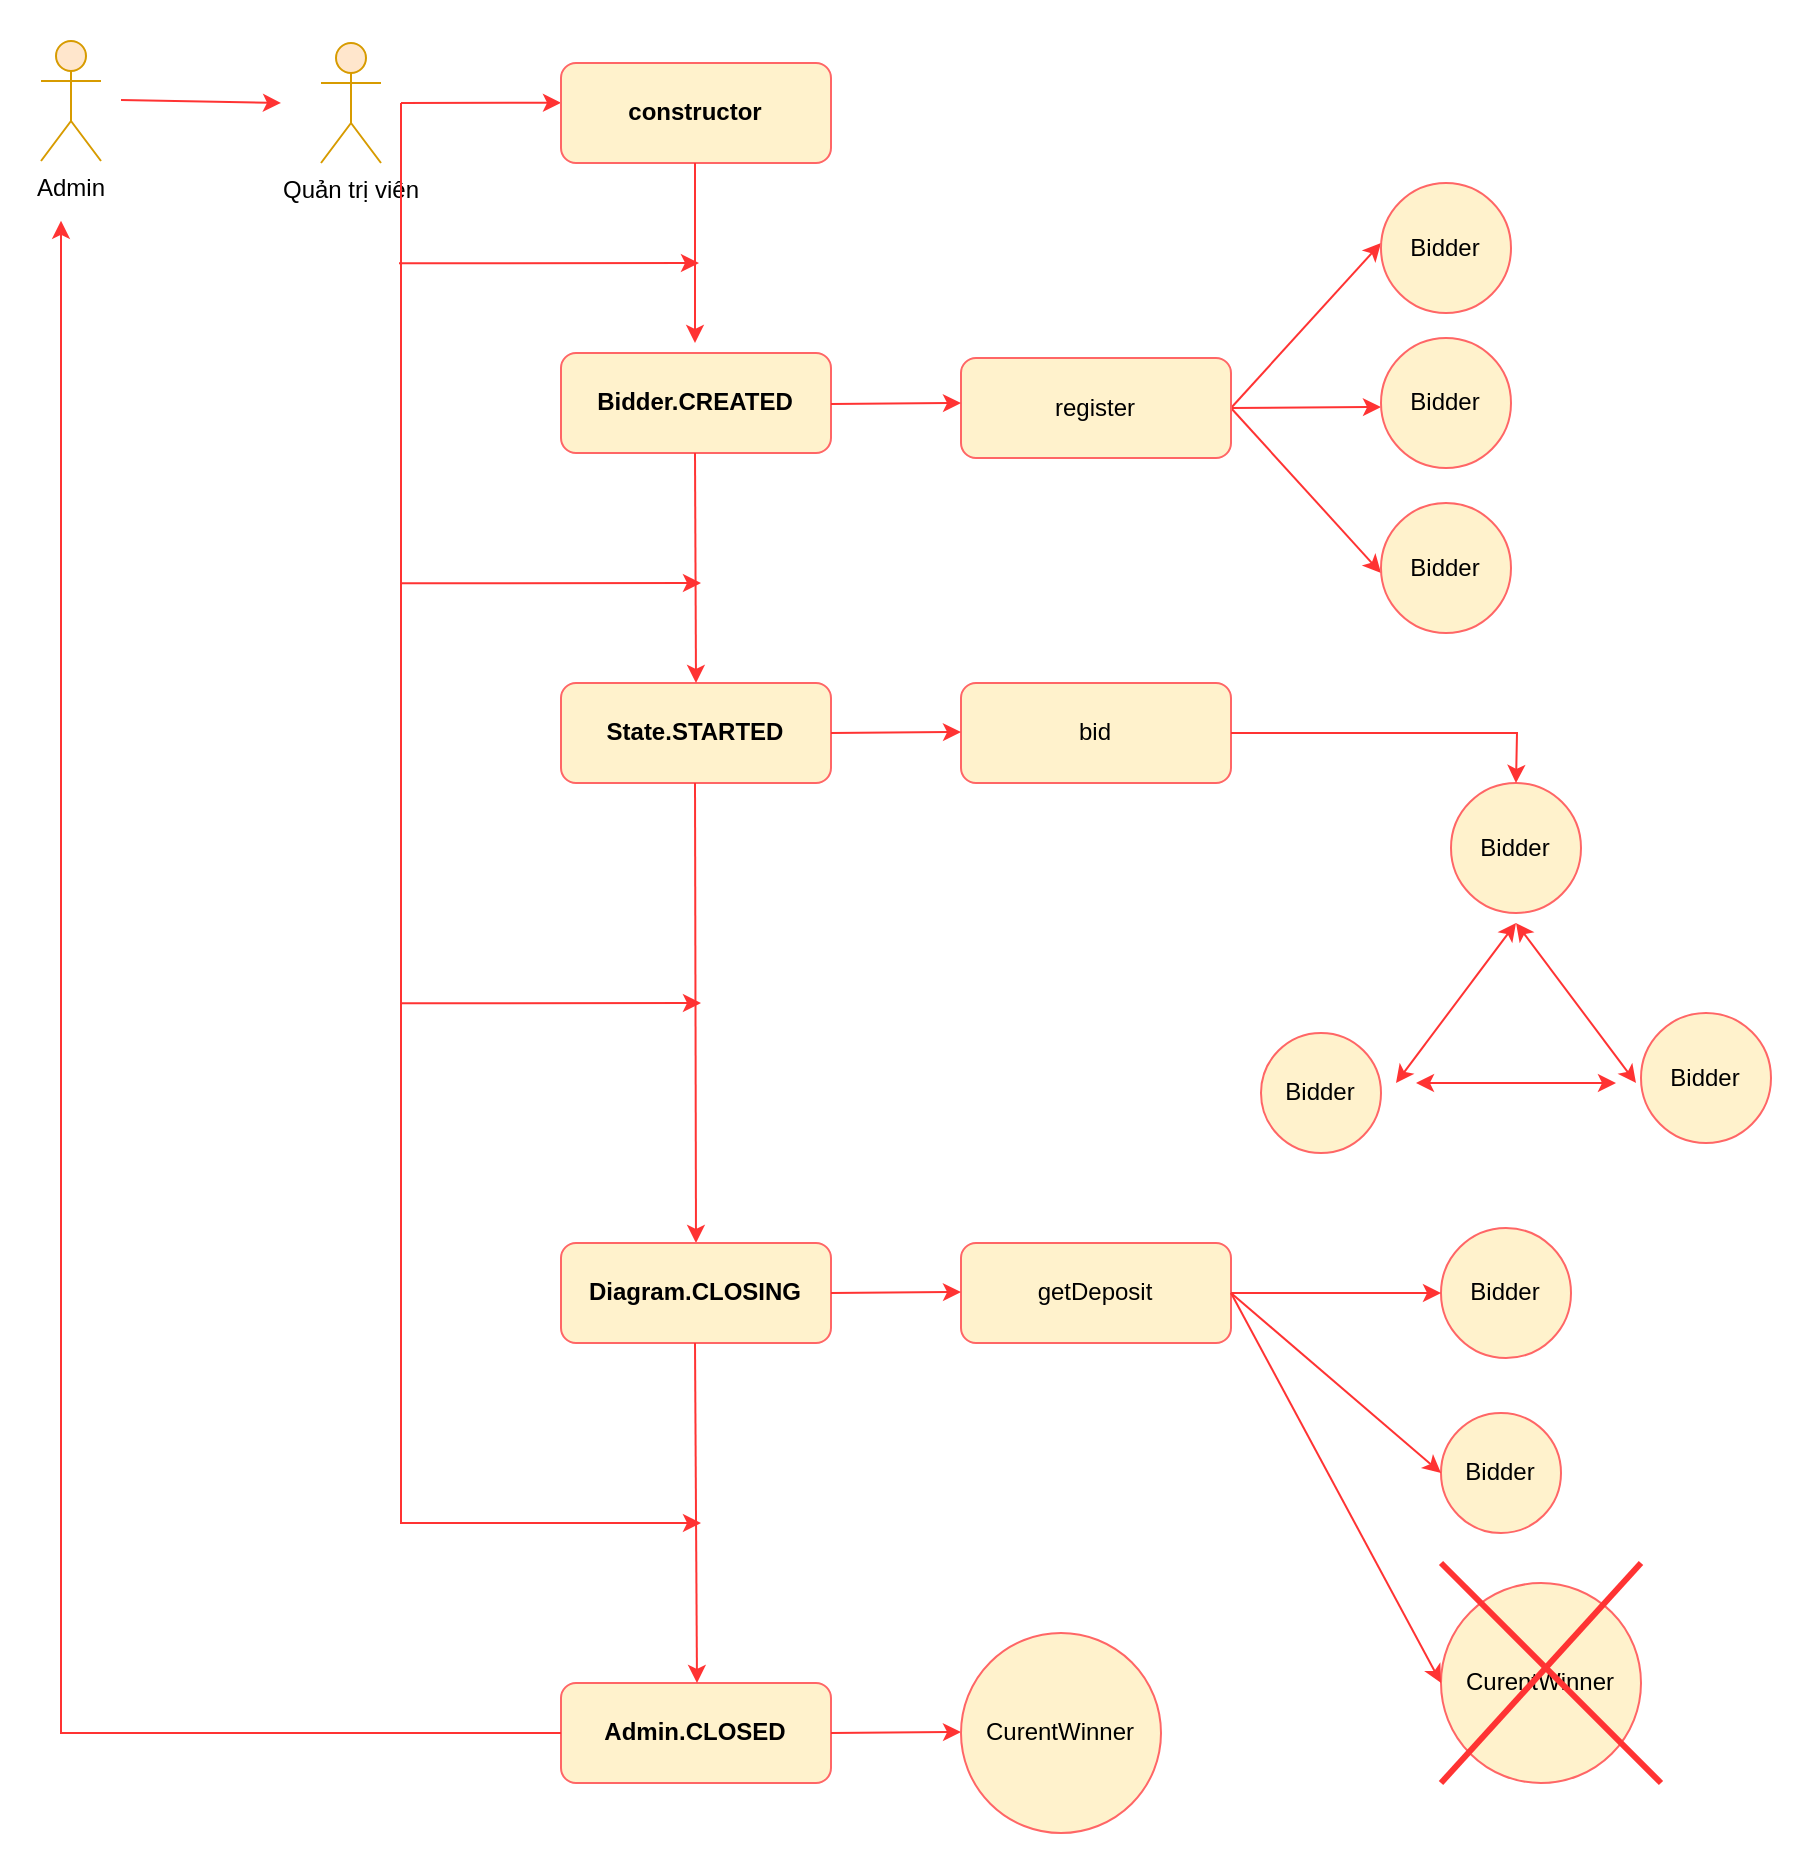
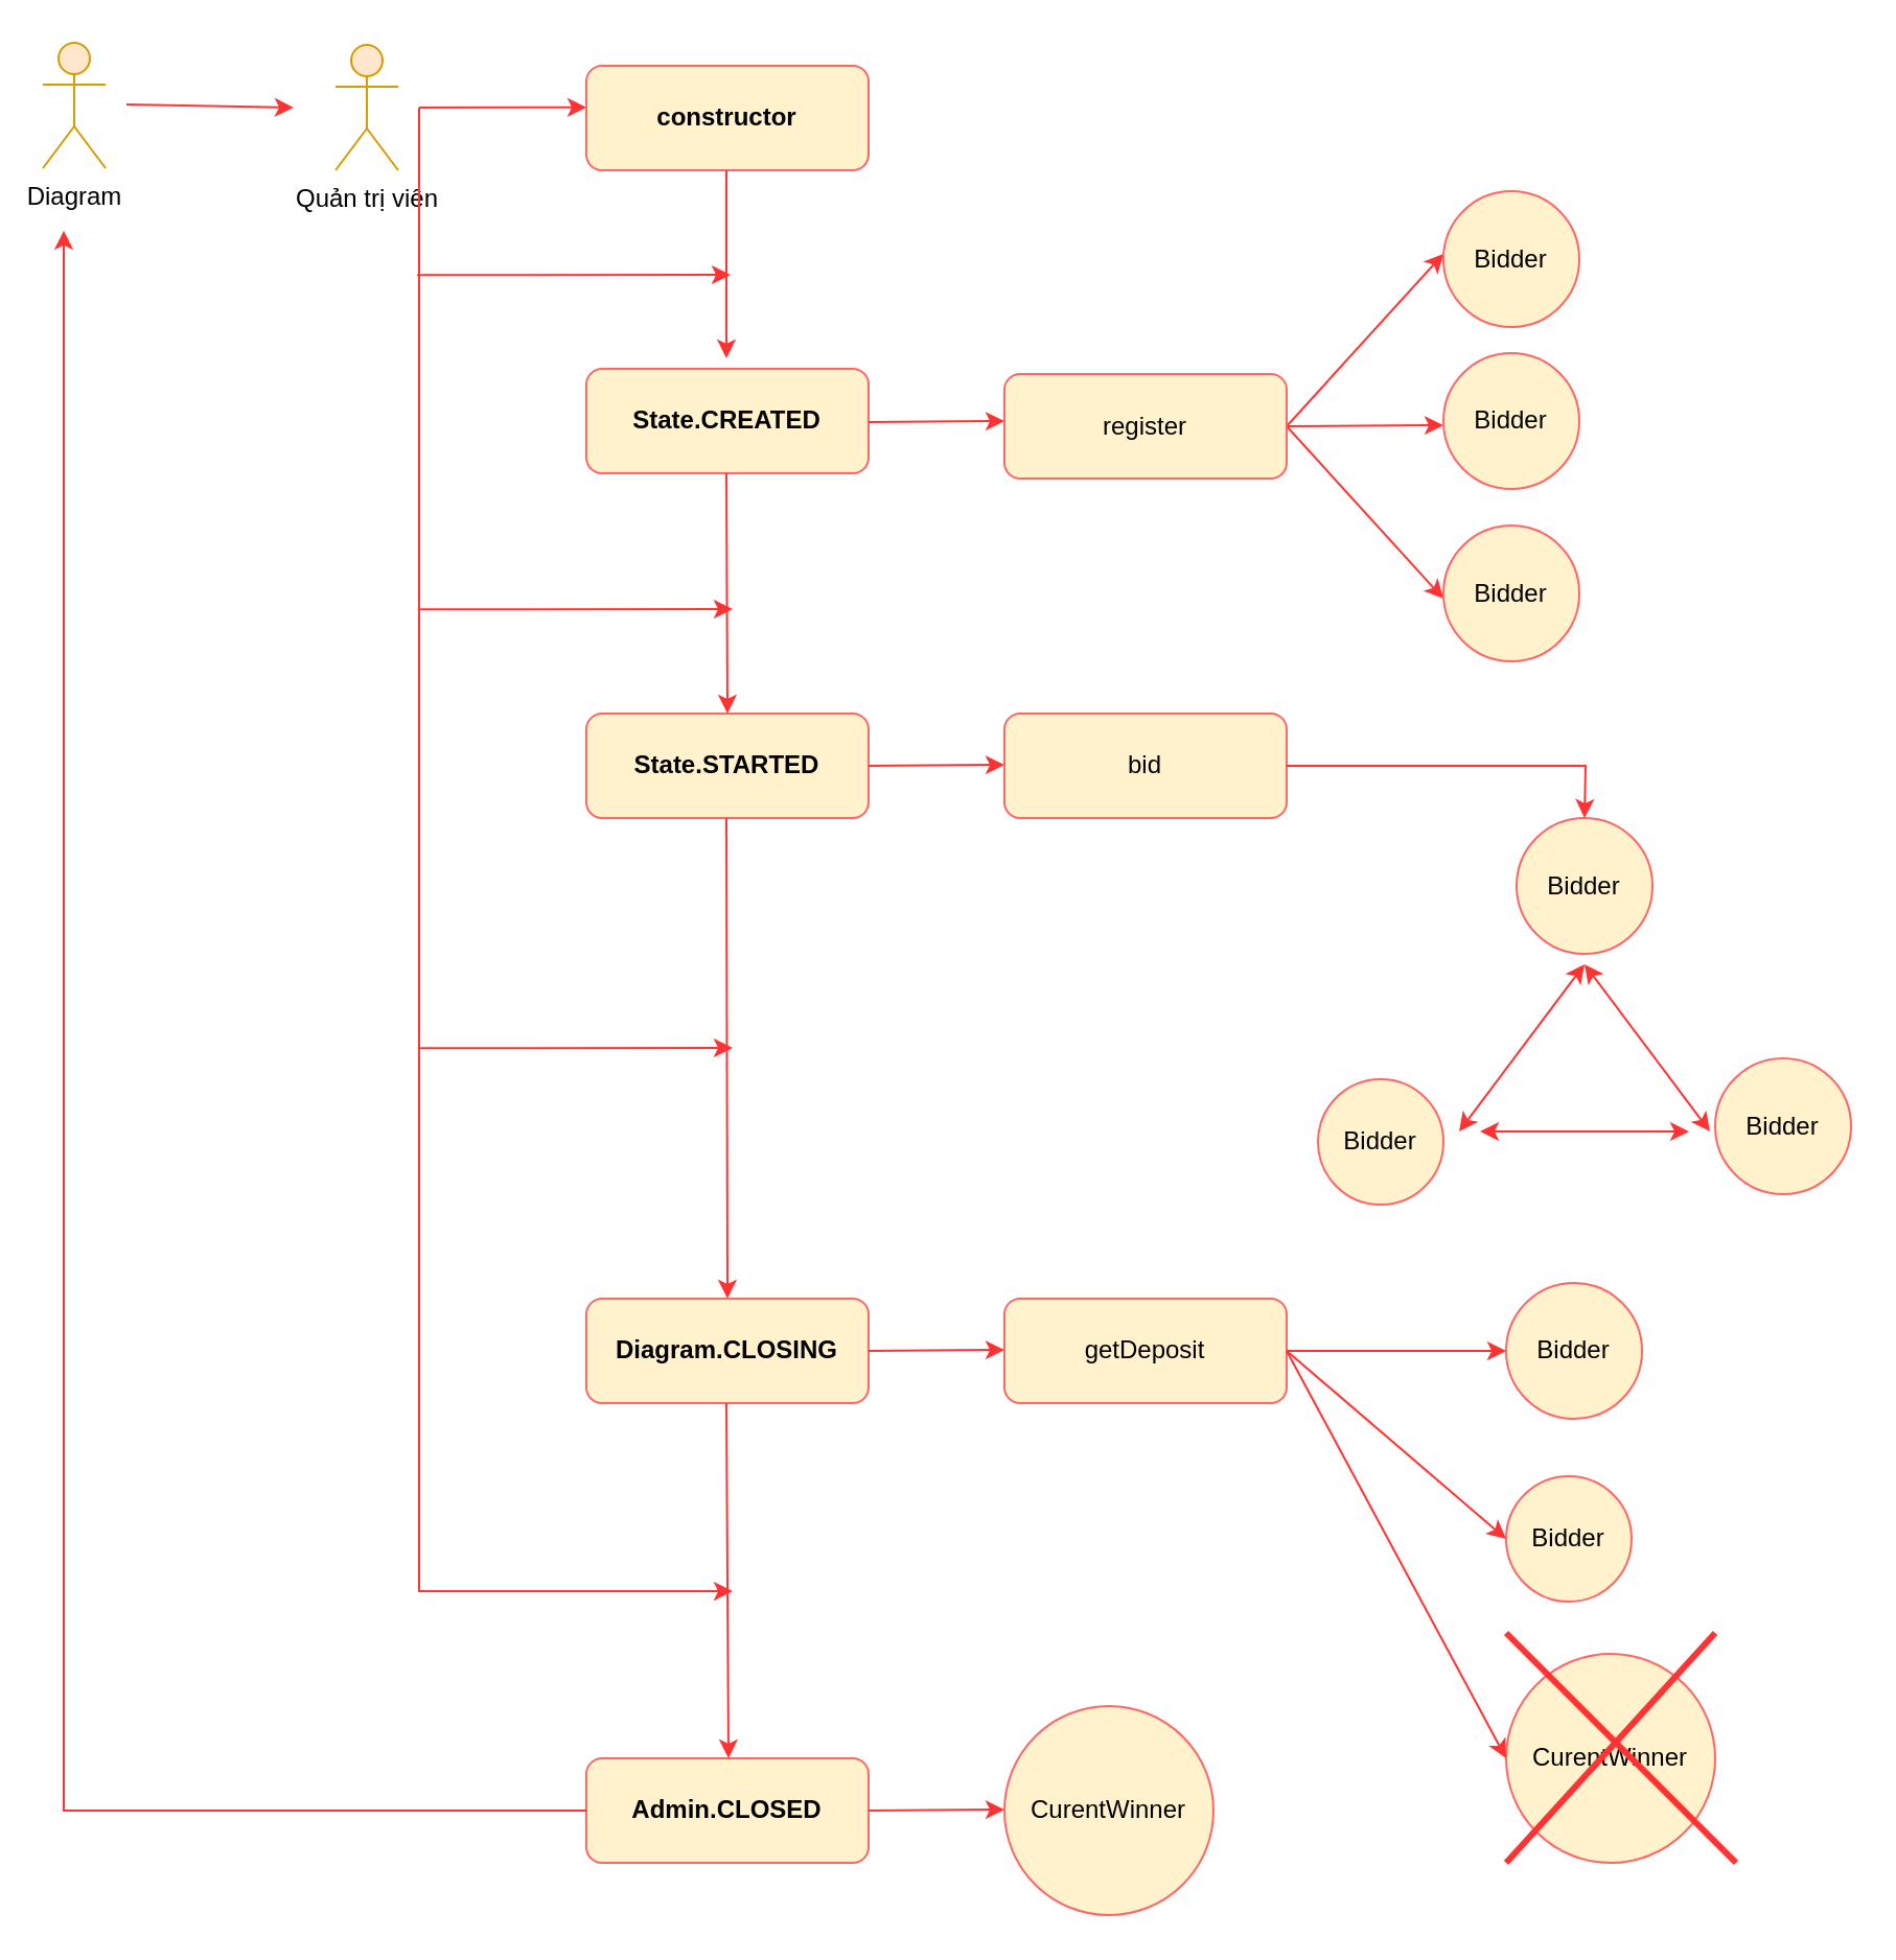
- <mxCell id="2" value="Admin" style="shape=umlActor;verticalLabelPosition=bottom;verticalAlign=top;html=1;fillColor=#ffe6cc;strokeColor=#d79b00;" vertex="1" parent="1"><mxGeometry x="20" y="20" width="30" height="60" as="geometry" /></mxCell>
+ <mxCell id="2" value="Diagram" style="shape=umlActor;verticalLabelPosition=bottom;verticalAlign=top;html=1;fillColor=#ffe6cc;strokeColor=#d79b00;" vertex="1" parent="1"><mxGeometry x="20" y="20" width="30" height="60" as="geometry" /></mxCell>
- <mxCell id="8" value="&lt;b&gt;Bidder.CREATED&lt;/b&gt;" style="rounded=1;whiteSpace=wrap;html=1;fillColor=#fff2cc;strokeColor=#FF6666;" vertex="1" parent="1"><mxGeometry x="280" y="176" width="135" height="50" as="geometry" /></mxCell>
+ <mxCell id="8" value="&lt;b&gt;State.CREATED&lt;/b&gt;" style="rounded=1;whiteSpace=wrap;html=1;fillColor=#fff2cc;strokeColor=#FF6666;" vertex="1" parent="1"><mxGeometry x="280" y="176" width="135" height="50" as="geometry" /></mxCell>
